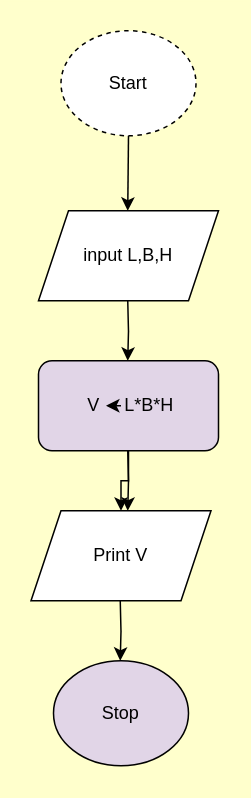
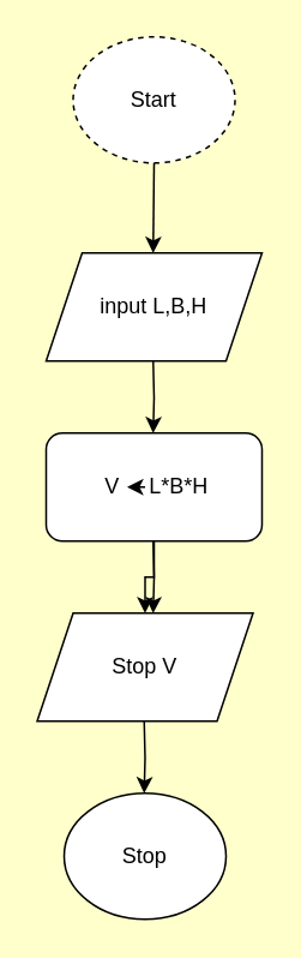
- <mxCell id="6" value="&amp;nbsp;V &amp;nbsp; &amp;nbsp; L*B*H" style="rounded=1;whiteSpace=wrap;html=1;fillColor=#e1d5e7;" vertex="1" parent="1"><mxGeometry x="25" y="240" width="120" height="60" as="geometry" /></mxCell>
+ <mxCell id="6" value="&amp;nbsp;V &amp;nbsp; &amp;nbsp; L*B*H" style="rounded=1;whiteSpace=wrap;html=1;" vertex="1" parent="1"><mxGeometry x="25" y="240" width="120" height="60" as="geometry" /></mxCell>
- <mxCell id="8" value="Print V" style="shape=parallelogram;perimeter=parallelogramPerimeter;whiteSpace=wrap;html=1;fixedSize=1;" vertex="1" parent="1"><mxGeometry x="20" y="340" width="120" height="60" as="geometry" /></mxCell>
+ <mxCell id="8" value="Stop V" style="shape=parallelogram;perimeter=parallelogramPerimeter;whiteSpace=wrap;html=1;fixedSize=1;" vertex="1" parent="1"><mxGeometry x="20" y="340" width="120" height="60" as="geometry" /></mxCell>
- <mxCell id="2" value="Stop" style="ellipse;whiteSpace=wrap;html=1;fillColor=#e1d5e7;" vertex="1" parent="1"><mxGeometry x="35" y="440" width="90" height="70" as="geometry" /></mxCell>
+ <mxCell id="2" value="Stop" style="ellipse;whiteSpace=wrap;html=1;" vertex="1" parent="1"><mxGeometry x="35" y="440" width="90" height="70" as="geometry" /></mxCell>
